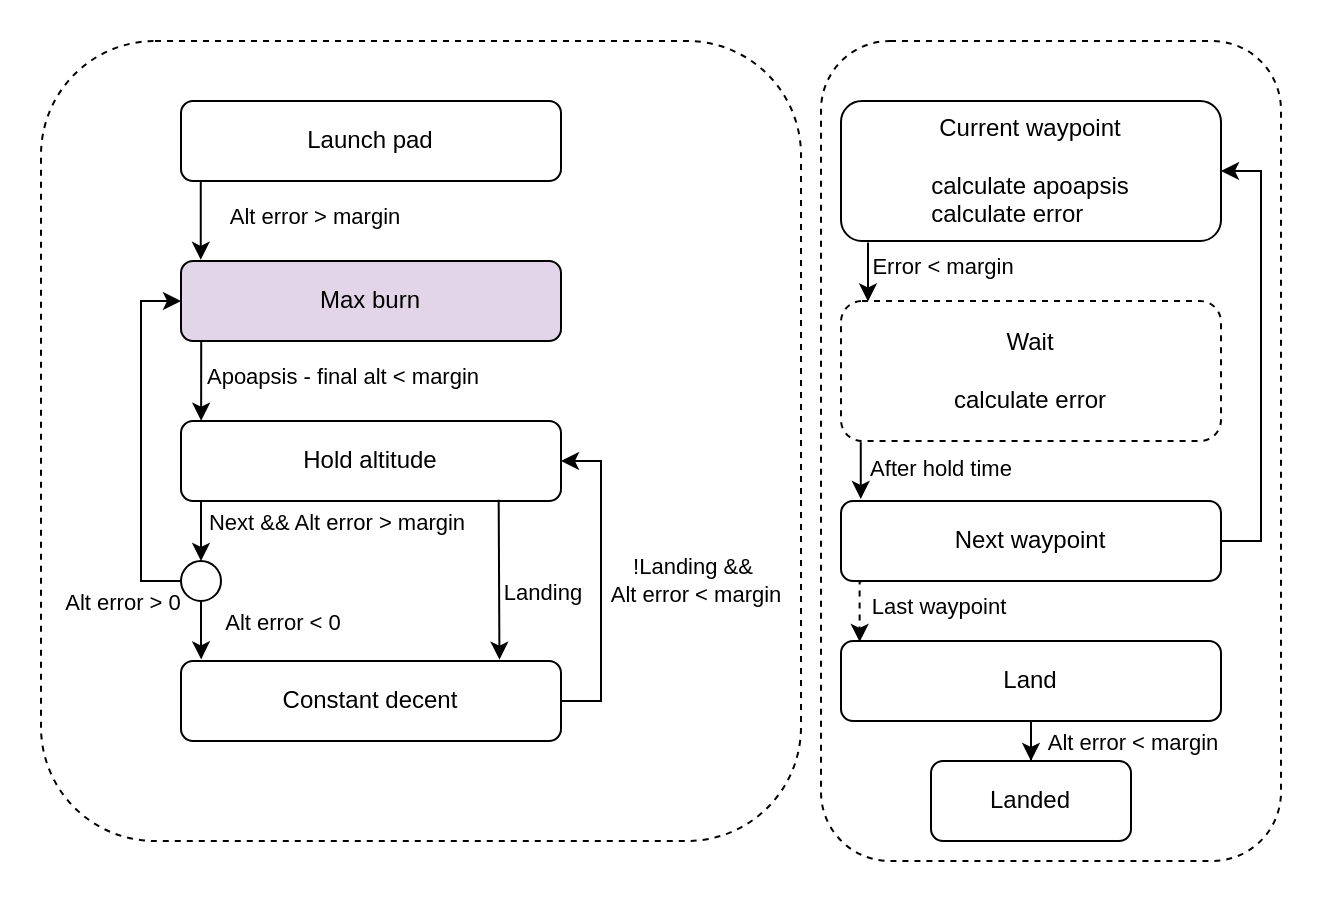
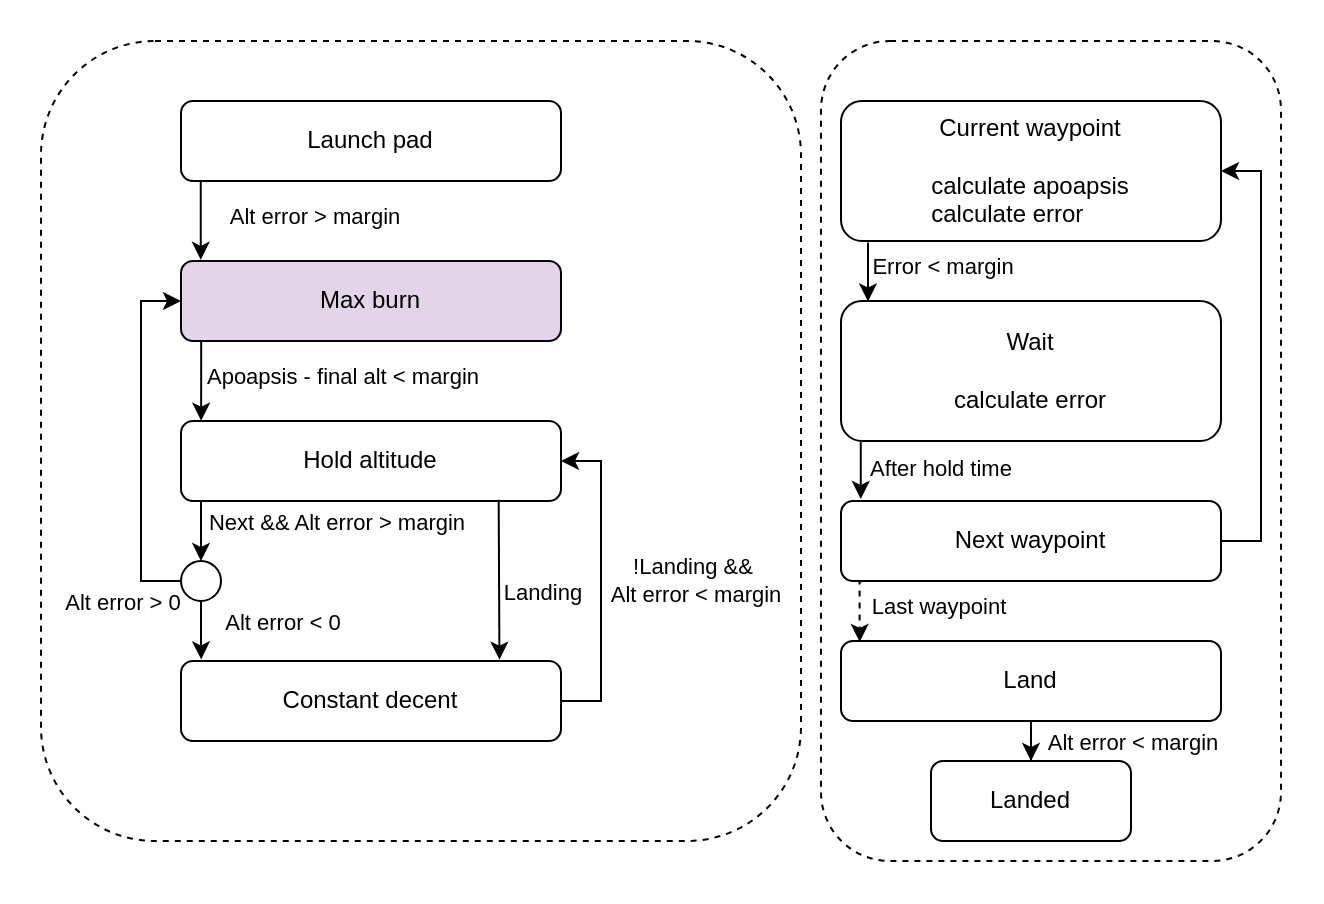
- <mxCell id="32" value="Wait&lt;br&gt;&lt;br&gt;&lt;div style=&quot;text-align: left;&quot;&gt;&lt;span style=&quot;background-color: initial;&quot;&gt;calculate error&lt;/span&gt;&lt;/div&gt;" style="rounded=1;whiteSpace=wrap;html=1;align=center;dashed=1;" vertex="1" parent="1"><mxGeometry x="420" y="150" width="190" height="70" as="geometry" /></mxCell>
+ <mxCell id="32" value="Wait&lt;br&gt;&lt;br&gt;&lt;div style=&quot;text-align: left;&quot;&gt;&lt;span style=&quot;background-color: initial;&quot;&gt;calculate error&lt;/span&gt;&lt;/div&gt;" style="rounded=1;whiteSpace=wrap;html=1;align=center;" vertex="1" parent="1"><mxGeometry x="420" y="150" width="190" height="70" as="geometry" /></mxCell>
